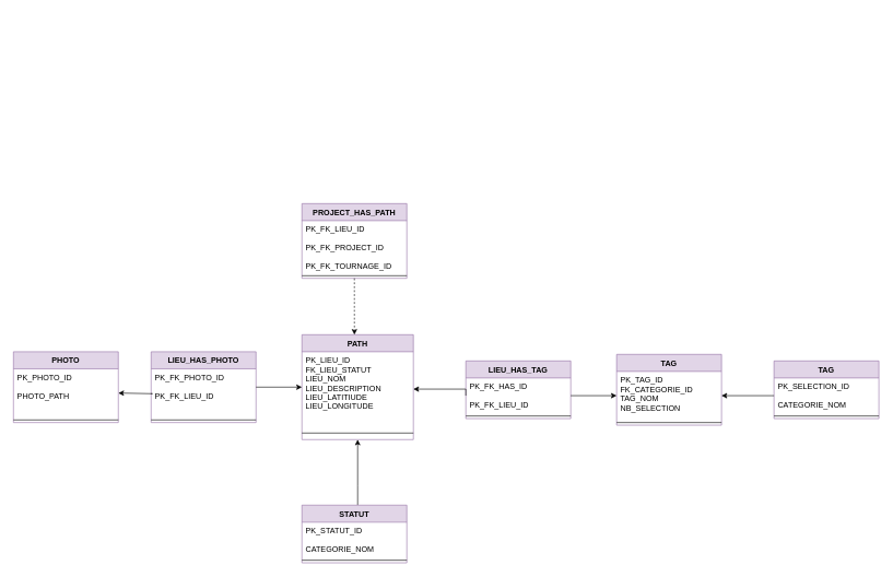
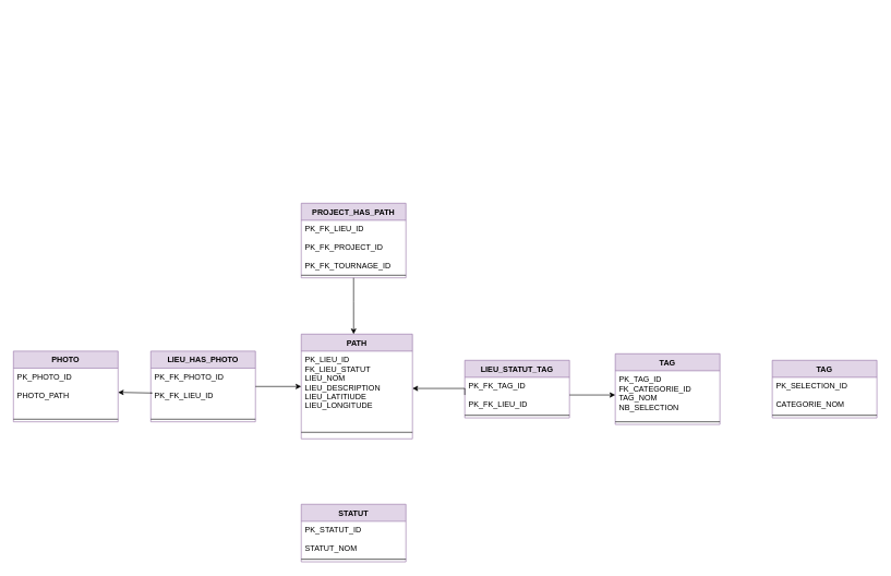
- <mxCell id="33" style="edgeStyle=orthogonalEdgeStyle;rounded=0;orthogonalLoop=1;jettySize=auto;html=1;exitX=0.5;exitY=1;exitDx=0;exitDy=0;entryX=0.471;entryY=0;entryDx=0;entryDy=0;entryPerimeter=0;dashed=1;" edge="1" parent="1" source="30" target="3"><mxGeometry relative="1" as="geometry"><mxPoint x="470" y="640" as="targetPoint" /><Array as="points"><mxPoint x="540" y="460" /><mxPoint x="540" y="460" /></Array><mxPoint x="400" y="640" as="sourcePoint" /></mxGeometry></mxCell>
+ <mxCell id="33" style="edgeStyle=orthogonalEdgeStyle;rounded=0;orthogonalLoop=1;jettySize=auto;html=1;exitX=0.5;exitY=1;exitDx=0;exitDy=0;entryX=0.471;entryY=0;entryDx=0;entryDy=0;entryPerimeter=0;" edge="1" parent="1" source="30" target="3"><mxGeometry relative="1" as="geometry"><mxPoint x="470" y="640" as="targetPoint" /><Array as="points"><mxPoint x="540" y="460" /><mxPoint x="540" y="460" /></Array><mxPoint x="400" y="640" as="sourcePoint" /></mxGeometry></mxCell>
- <mxCell id="13" value="LIEU_HAS_TAG" style="swimlane;fontStyle=1;align=center;verticalAlign=top;childLayout=stackLayout;horizontal=1;startSize=26;horizontalStack=0;resizeParent=1;resizeParentMax=0;resizeLast=0;collapsible=1;marginBottom=0;fillColor=#e1d5e7;strokeColor=#9673a6;" parent="1" vertex="1"><mxGeometry x="710" y="550" width="160" height="88" as="geometry" /></mxCell>
+ <mxCell id="13" value="LIEU_STATUT_TAG" style="swimlane;fontStyle=1;align=center;verticalAlign=top;childLayout=stackLayout;horizontal=1;startSize=26;horizontalStack=0;resizeParent=1;resizeParentMax=0;resizeLast=0;collapsible=1;marginBottom=0;fillColor=#e1d5e7;strokeColor=#9673a6;" parent="1" vertex="1"><mxGeometry x="710" y="550" width="160" height="88" as="geometry" /></mxCell>
- <mxCell id="14" value="PK_FK_HAS_ID&#10;&#10;PK_FK_LIEU_ID" style="text;strokeColor=none;fillColor=none;align=left;verticalAlign=top;spacingLeft=4;spacingRight=4;overflow=hidden;rotatable=0;points=[[0,0.5],[1,0.5]];portConstraint=eastwest;" parent="13" vertex="1"><mxGeometry y="26" width="160" height="54" as="geometry" /></mxCell>
+ <mxCell id="14" value="PK_FK_TAG_ID&#10;&#10;PK_FK_LIEU_ID" style="text;strokeColor=none;fillColor=none;align=left;verticalAlign=top;spacingLeft=4;spacingRight=4;overflow=hidden;rotatable=0;points=[[0,0.5],[1,0.5]];portConstraint=eastwest;" parent="13" vertex="1"><mxGeometry y="26" width="160" height="54" as="geometry" /></mxCell>
- <mxCell id="25" style="edgeStyle=orthogonalEdgeStyle;rounded=0;orthogonalLoop=1;jettySize=auto;html=1;exitX=0;exitY=0.5;exitDx=0;exitDy=0;entryX=1;entryY=0.5;entryDx=0;entryDy=0;" parent="1" source="23" target="7" edge="1"><mxGeometry relative="1" as="geometry" /></mxCell>
- <mxCell id="26" style="edgeStyle=orthogonalEdgeStyle;rounded=0;orthogonalLoop=1;jettySize=auto;html=1;entryX=0.5;entryY=1;entryDx=0;entryDy=0;" parent="1" source="27" target="3" edge="1"><mxGeometry relative="1" as="geometry"><mxPoint x="540" y="680" as="targetPoint" /><Array as="points"><mxPoint x="545" y="740" /><mxPoint x="545" y="740" /></Array></mxGeometry></mxCell>
- <mxCell id="28" value="PK_STATUT_ID&#10;&#10;CATEGORIE_NOM" style="text;strokeColor=none;fillColor=none;align=left;verticalAlign=top;spacingLeft=4;spacingRight=4;overflow=hidden;rotatable=0;points=[[0,0.5],[1,0.5]];portConstraint=eastwest;" parent="27" vertex="1"><mxGeometry y="26" width="160" height="54" as="geometry" /></mxCell>
+ <mxCell id="28" value="PK_STATUT_ID&#10;&#10;STATUT_NOM" style="text;strokeColor=none;fillColor=none;align=left;verticalAlign=top;spacingLeft=4;spacingRight=4;overflow=hidden;rotatable=0;points=[[0,0.5],[1,0.5]];portConstraint=eastwest;" parent="27" vertex="1"><mxGeometry y="26" width="160" height="54" as="geometry" /></mxCell>
